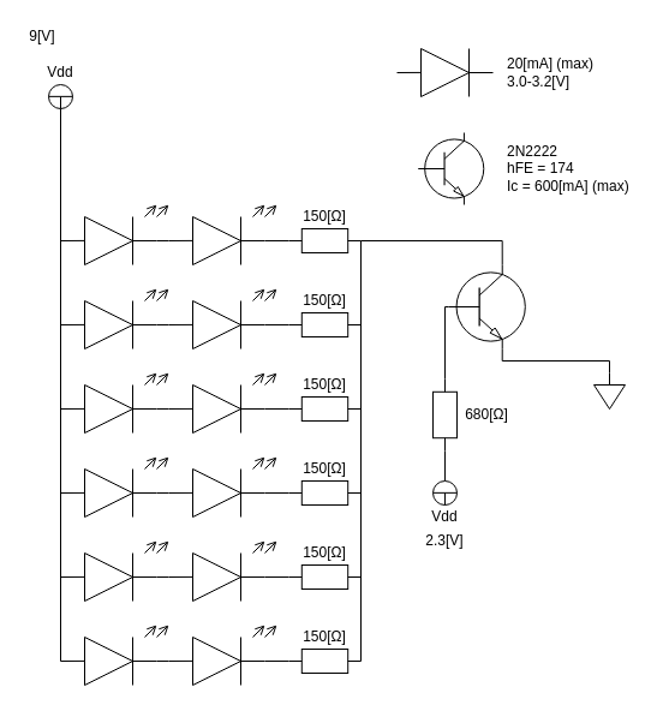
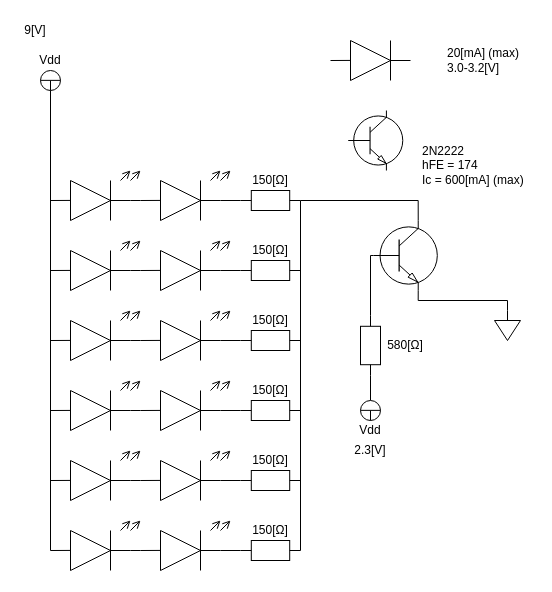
- <mxCell id="118" value="20[mA] (max)&lt;br&gt;3.0-3.2[V]" style="text;html=1;strokeColor=none;fillColor=none;align=left;verticalAlign=middle;whiteSpace=wrap;rounded=0;fontSize=12;" parent="1" vertex="1"><mxGeometry x="420" y="45" width="100" height="30" as="geometry" /></mxCell>
+ <mxCell id="118" value="20[mA] (max)&lt;br&gt;3.0-3.2[V]" style="text;html=1;strokeColor=none;fillColor=none;align=left;verticalAlign=middle;whiteSpace=wrap;rounded=0;fontSize=12;" parent="1" vertex="1"><mxGeometry x="445" y="45" width="100" height="30" as="geometry" /></mxCell>
- <mxCell id="125" value="2N2222&lt;br&gt;hFE = 174&lt;br&gt;Ic = 600[mA] (max)" style="text;html=1;strokeColor=none;fillColor=none;align=left;verticalAlign=middle;whiteSpace=wrap;rounded=0;fontSize=12;" parent="1" vertex="1"><mxGeometry x="420" y="117.5" width="110" height="45" as="geometry" /></mxCell>
+ <mxCell id="125" value="2N2222&lt;br&gt;hFE = 174&lt;br&gt;Ic = 600[mA] (max)" style="text;html=1;strokeColor=none;fillColor=none;align=left;verticalAlign=middle;whiteSpace=wrap;rounded=0;fontSize=12;" parent="1" vertex="1"><mxGeometry x="420" y="142.5" width="110" height="45" as="geometry" /></mxCell>
- <mxCell id="137" value="680[Ω]" style="text;html=1;strokeColor=none;fillColor=none;align=center;verticalAlign=middle;whiteSpace=wrap;rounded=0;fontSize=12;" parent="1" vertex="1"><mxGeometry x="380" y="335" width="50" height="20" as="geometry" /></mxCell>
+ <mxCell id="137" value="580[Ω]" style="text;html=1;strokeColor=none;fillColor=none;align=center;verticalAlign=middle;whiteSpace=wrap;rounded=0;fontSize=12;" parent="1" vertex="1"><mxGeometry x="380" y="335" width="50" height="20" as="geometry" /></mxCell>
